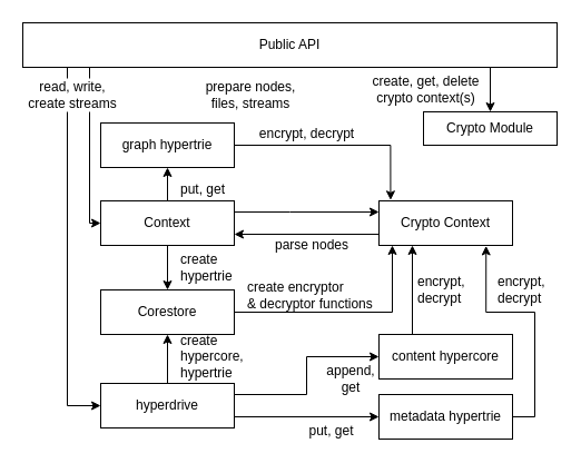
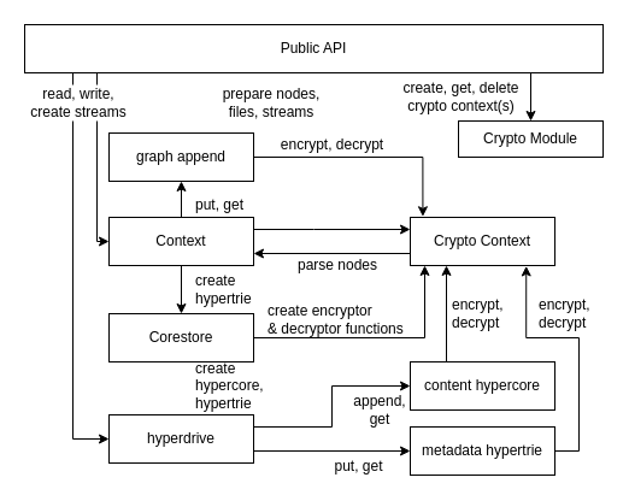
- <mxCell id="30" value="graph hypertrie" style="rounded=0;whiteSpace=wrap;html=1;labelBackgroundColor=none;fillColor=#ffffff;align=center;" vertex="1" parent="1"><mxGeometry x="90" y="110" width="120" height="40" as="geometry" /></mxCell>
+ <mxCell id="30" value="graph append" style="rounded=0;whiteSpace=wrap;html=1;labelBackgroundColor=none;fillColor=#ffffff;align=center;" vertex="1" parent="1"><mxGeometry x="90" y="110" width="120" height="40" as="geometry" /></mxCell>
- <mxCell id="16" style="edgeStyle=orthogonalEdgeStyle;rounded=0;orthogonalLoop=1;jettySize=auto;html=1;entryX=0.5;entryY=1;entryDx=0;entryDy=0;" edge="1" parent="1" source="17" target="25"><mxGeometry relative="1" as="geometry" /></mxCell>
